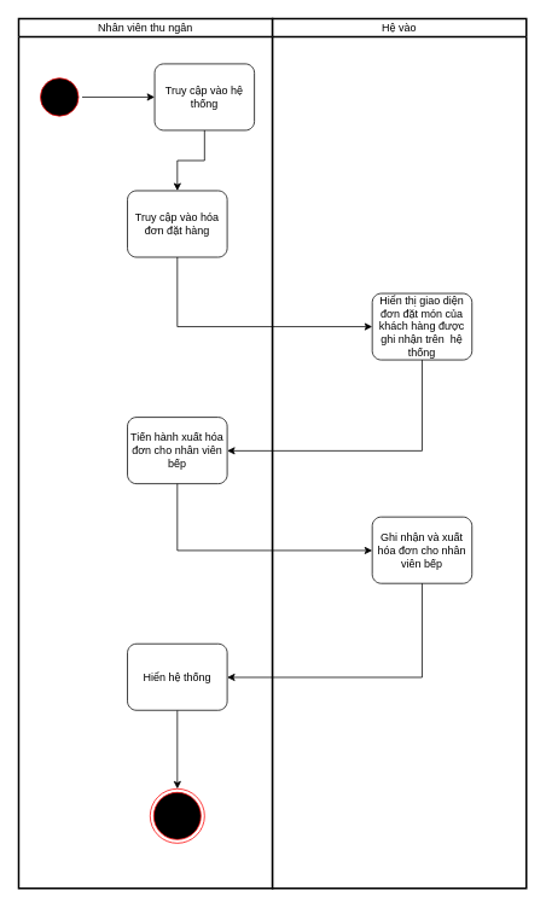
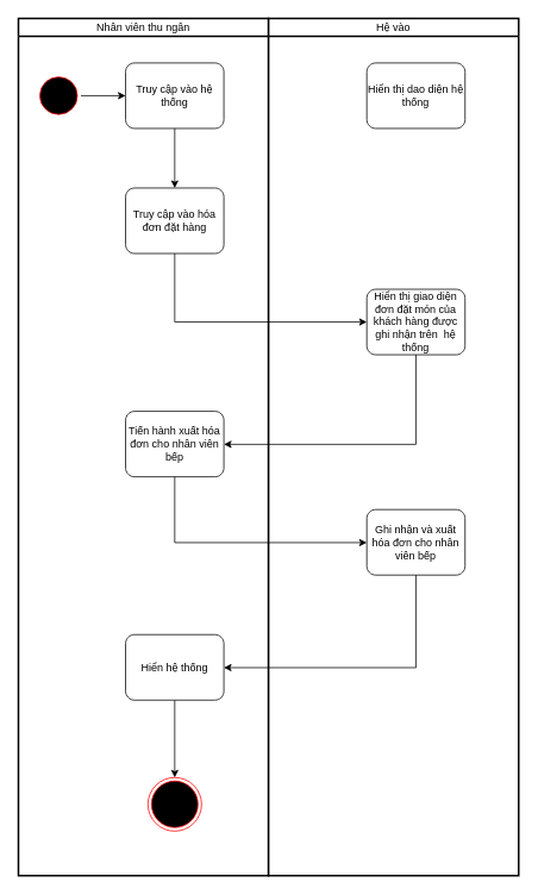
- <mxCell id="4" value="Truy cập vào hệ thống" style="points=[[0.25,0,0],[0.5,0,0],[0.75,0,0],[1,0.25,0],[1,0.5,0],[1,0.75,0],[0.75,1,0],[0.5,1,0],[0.25,1,0],[0,0.75,0],[0,0.5,0],[0,0.25,0]];shape=mxgraph.bpmn.task;whiteSpace=wrap;rectStyle=rounded;size=10;html=1;container=1;expand=0;collapsible=0;taskMarker=abstract;" vertex="1" parent="2"><mxGeometry x="150" y="50" width="110" height="73.33" as="geometry" /></mxCell>
+ <mxCell id="4" value="Truy cập vào hệ thống" style="points=[[0.25,0,0],[0.5,0,0],[0.75,0,0],[1,0.25,0],[1,0.5,0],[1,0.75,0],[0.75,1,0],[0.5,1,0],[0.25,1,0],[0,0.75,0],[0,0.5,0],[0,0.25,0]];shape=mxgraph.bpmn.task;whiteSpace=wrap;rectStyle=rounded;size=10;html=1;container=1;expand=0;collapsible=0;taskMarker=abstract;" vertex="1" parent="2"><mxGeometry x="120" y="50" width="110" height="73.33" as="geometry" /></mxCell>
+ <mxCell id="12" value="Hiển thị dao diện hệ thống" style="points=[[0.25,0,0],[0.5,0,0],[0.75,0,0],[1,0.25,0],[1,0.5,0],[1,0.75,0],[0.75,1,0],[0.5,1,0],[0.25,1,0],[0,0.75,0],[0,0.5,0],[0,0.25,0]];shape=mxgraph.bpmn.task;whiteSpace=wrap;rectStyle=rounded;size=10;html=1;container=1;expand=0;collapsible=0;taskMarker=abstract;" vertex="1" parent="11"><mxGeometry x="110" y="50" width="110" height="73.33" as="geometry" /></mxCell>
